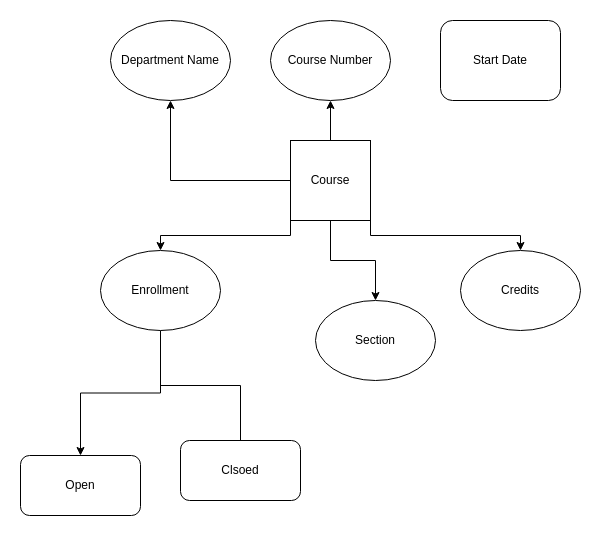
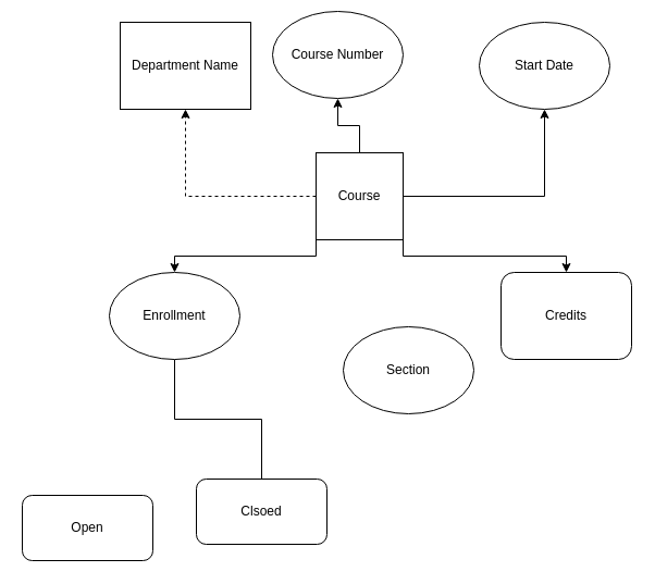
- <mxCell id="10" value="Department Name" style="ellipse;whiteSpace=wrap;html=1;" vertex="1" parent="1"><mxGeometry x="110" y="20" width="120" height="80" as="geometry" /></mxCell>
+ <mxCell id="10" value="Department Name" style="whiteSpace=wrap;html=1;rounded=0;" vertex="1" parent="1"><mxGeometry x="110" y="20" width="120" height="80" as="geometry" /></mxCell>
- <mxCell id="9" value="Course Number" style="ellipse;whiteSpace=wrap;html=1;" vertex="1" parent="1"><mxGeometry x="270" y="20" width="120" height="80" as="geometry" /></mxCell>
+ <mxCell id="9" value="Course Number" style="ellipse;whiteSpace=wrap;html=1;" vertex="1" parent="1"><mxGeometry x="250" y="10" width="120" height="80" as="geometry" /></mxCell>
- <mxCell id="11" value="Start Date" style="whiteSpace=wrap;html=1;rounded=1;" vertex="1" parent="1"><mxGeometry x="440" y="20" width="120" height="80" as="geometry" /></mxCell>
+ <mxCell id="11" value="Start Date" style="ellipse;whiteSpace=wrap;html=1;" vertex="1" parent="1"><mxGeometry x="440" y="20" width="120" height="80" as="geometry" /></mxCell>
- <mxCell id="2" style="edgeStyle=orthogonalEdgeStyle;rounded=0;html=1;entryX=0.5;entryY=1;entryDx=0;entryDy=0;" edge="1" parent="1" source="8" target="10"><mxGeometry relative="1" as="geometry" /></mxCell>
+ <mxCell id="2" style="edgeStyle=orthogonalEdgeStyle;rounded=0;html=1;entryX=0.5;entryY=1;entryDx=0;entryDy=0;dashed=1;" edge="1" parent="1" source="8" target="10"><mxGeometry relative="1" as="geometry" /></mxCell>
+ <mxCell id="4" style="edgeStyle=orthogonalEdgeStyle;rounded=0;html=1;entryX=0.5;entryY=1;entryDx=0;entryDy=0;" edge="1" parent="1" source="8" target="11"><mxGeometry relative="1" as="geometry" /></mxCell>
- <mxCell id="5" style="edgeStyle=orthogonalEdgeStyle;rounded=0;html=1;exitX=0.5;exitY=1;exitDx=0;exitDy=0;entryX=0.5;entryY=0;entryDx=0;entryDy=0;" edge="1" parent="1" source="8" target="15"><mxGeometry relative="1" as="geometry" /></mxCell>
- <mxCell id="18" value="Credits" style="ellipse;whiteSpace=wrap;html=1;" vertex="1" parent="1"><mxGeometry x="460" y="250" width="120" height="80" as="geometry" /></mxCell>
+ <mxCell id="18" value="Credits" style="whiteSpace=wrap;html=1;rounded=1;" vertex="1" parent="1"><mxGeometry x="460" y="250" width="120" height="80" as="geometry" /></mxCell>
- <mxCell id="12" value="" style="edgeStyle=orthogonalEdgeStyle;html=1;rounded=0;" edge="1" parent="1" source="14" target="17"><mxGeometry relative="1" as="geometry" /></mxCell>
